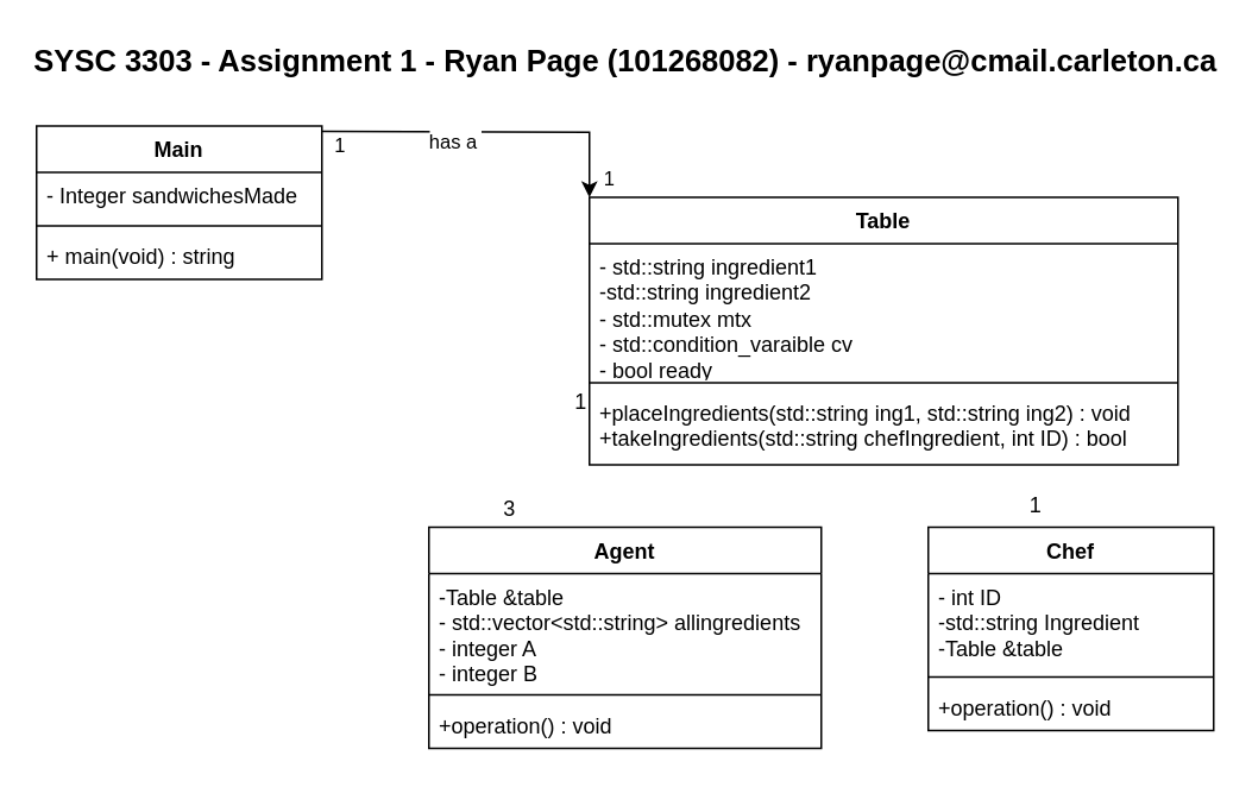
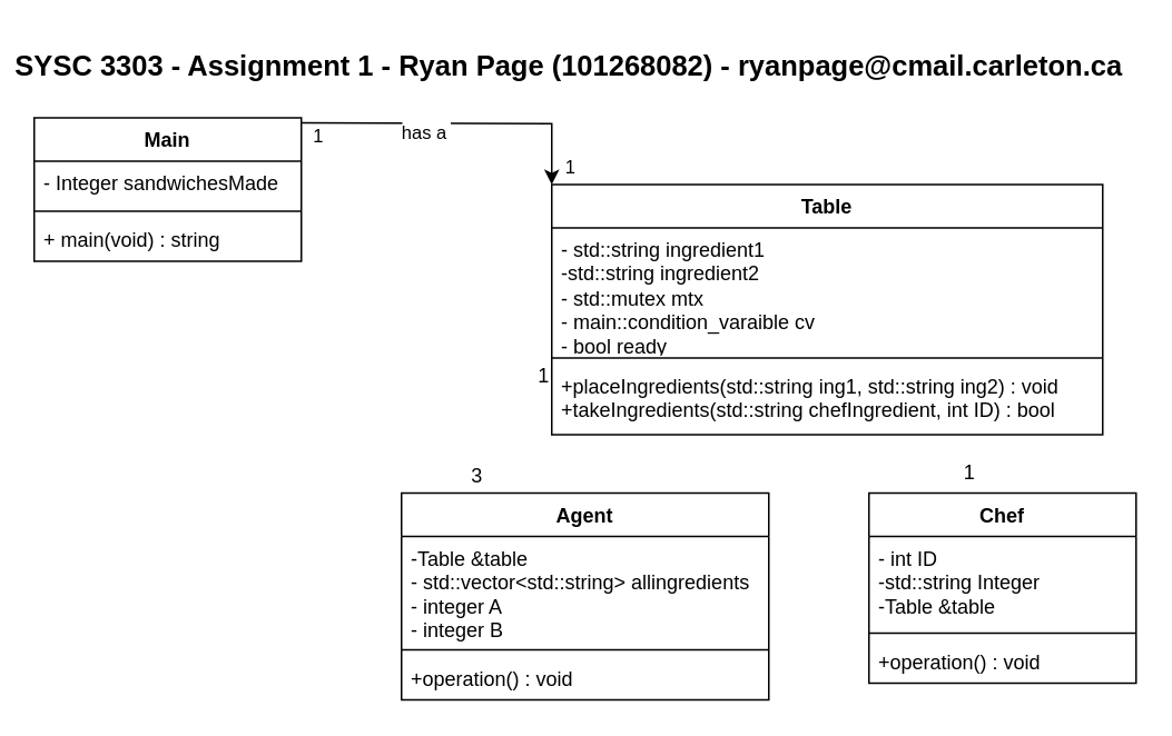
- <mxCell id="25" value="SYSC 3303 - Assignment 1 - Ryan Page (101268082) - ryanpage@cmail.carleton.ca" style="text;html=1;align=center;verticalAlign=middle;resizable=0;points=[];autosize=1;strokeColor=none;fillColor=none;fontSize=17;fontStyle=1" vertex="1" parent="1"><mxGeometry x="20" y="20" width="660" height="30" as="geometry" /></mxCell>
+ <mxCell id="25" value="SYSC 3303 - Assignment 1 - Ryan Page (101268082) - ryanpage@cmail.carleton.ca" style="text;html=1;align=center;verticalAlign=middle;resizable=0;points=[];autosize=1;strokeColor=none;fillColor=none;fontSize=17;fontStyle=1" vertex="1" parent="1"><mxGeometry x="10" y="25" width="660" height="30" as="geometry" /></mxCell>
- <mxCell id="11" value="- std::string ingredient1&lt;div&gt;-std::string ingredient2&lt;br&gt;&lt;div&gt;- std::mutex mtx&lt;/div&gt;&lt;div&gt;- std::condition_varaible cv&lt;/div&gt;&lt;div&gt;- bool ready&lt;/div&gt;&lt;/div&gt;" style="text;strokeColor=none;fillColor=none;align=left;verticalAlign=top;spacingLeft=4;spacingRight=4;overflow=hidden;rotatable=0;points=[[0,0.5],[1,0.5]];portConstraint=eastwest;whiteSpace=wrap;html=1;" parent="10" vertex="1"><mxGeometry y="26" width="330" height="74" as="geometry" /></mxCell>
+ <mxCell id="11" value="- std::string ingredient1&lt;div&gt;-std::string ingredient2&lt;br&gt;&lt;div&gt;- std::mutex mtx&lt;/div&gt;&lt;div&gt;- main::condition_varaible cv&lt;/div&gt;&lt;div&gt;- bool ready&lt;/div&gt;&lt;/div&gt;" style="text;strokeColor=none;fillColor=none;align=left;verticalAlign=top;spacingLeft=4;spacingRight=4;overflow=hidden;rotatable=0;points=[[0,0.5],[1,0.5]];portConstraint=eastwest;whiteSpace=wrap;html=1;" parent="10" vertex="1"><mxGeometry y="26" width="330" height="74" as="geometry" /></mxCell>
- <mxCell id="3" value="- int ID&lt;div&gt;-std::string Ingredient&lt;/div&gt;&lt;div&gt;-Table &amp;amp;table&amp;nbsp;&lt;/div&gt;" style="text;strokeColor=none;fillColor=none;align=left;verticalAlign=top;spacingLeft=4;spacingRight=4;overflow=hidden;rotatable=0;points=[[0,0.5],[1,0.5]];portConstraint=eastwest;whiteSpace=wrap;html=1;" parent="2" vertex="1"><mxGeometry y="26" width="160" height="54" as="geometry" /></mxCell>
+ <mxCell id="3" value="- int ID&lt;div&gt;-std::string Integer&lt;/div&gt;&lt;div&gt;-Table &amp;amp;table&amp;nbsp;&lt;/div&gt;" style="text;strokeColor=none;fillColor=none;align=left;verticalAlign=top;spacingLeft=4;spacingRight=4;overflow=hidden;rotatable=0;points=[[0,0.5],[1,0.5]];portConstraint=eastwest;whiteSpace=wrap;html=1;" parent="2" vertex="1"><mxGeometry y="26" width="160" height="54" as="geometry" /></mxCell>
